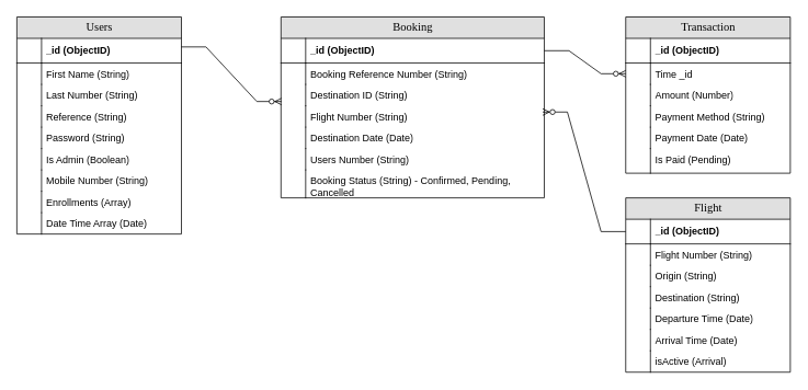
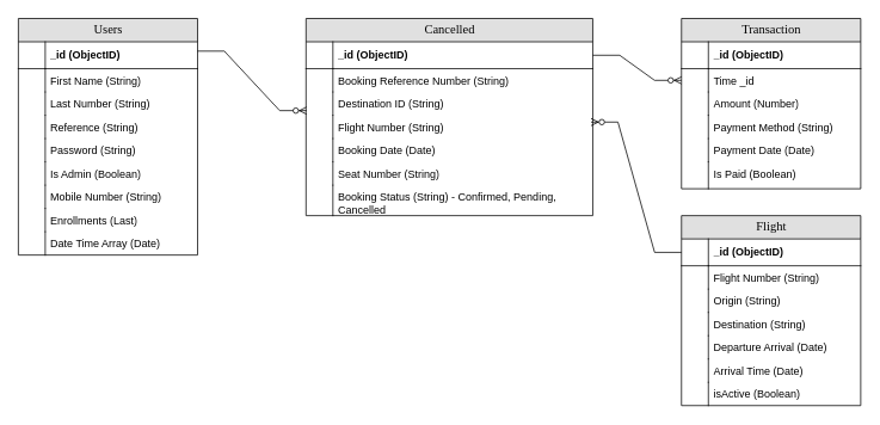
- <mxCell id="36" value="Booking" style="swimlane;html=1;fontStyle=0;childLayout=stackLayout;horizontal=1;startSize=26;fillColor=#e0e0e0;horizontalStack=0;resizeParent=1;resizeLast=0;collapsible=1;marginBottom=0;swimlaneFillColor=#ffffff;align=center;rounded=0;shadow=0;comic=0;labelBackgroundColor=none;strokeWidth=1;fontFamily=Verdana;fontSize=14" vertex="1" parent="1"><mxGeometry x="341" y="20" width="320" height="220" as="geometry" /></mxCell>
+ <mxCell id="36" value="Cancelled" style="swimlane;html=1;fontStyle=0;childLayout=stackLayout;horizontal=1;startSize=26;fillColor=#e0e0e0;horizontalStack=0;resizeParent=1;resizeLast=0;collapsible=1;marginBottom=0;swimlaneFillColor=#ffffff;align=center;rounded=0;shadow=0;comic=0;labelBackgroundColor=none;strokeWidth=1;fontFamily=Verdana;fontSize=14" vertex="1" parent="1"><mxGeometry x="341" y="20" width="320" height="220" as="geometry" /></mxCell>
- <mxCell id="45" value="Destination Date (Date)" style="shape=partialRectangle;top=0;left=0;right=0;bottom=0;html=1;align=left;verticalAlign=top;fillColor=none;spacingLeft=34;spacingRight=4;whiteSpace=wrap;overflow=hidden;rotatable=0;points=[[0,0.5],[1,0.5]];portConstraint=eastwest;dropTarget=0;" vertex="1" parent="36"><mxGeometry y="134" width="320" height="26" as="geometry" /></mxCell>
+ <mxCell id="45" value="Booking Date (Date)" style="shape=partialRectangle;top=0;left=0;right=0;bottom=0;html=1;align=left;verticalAlign=top;fillColor=none;spacingLeft=34;spacingRight=4;whiteSpace=wrap;overflow=hidden;rotatable=0;points=[[0,0.5],[1,0.5]];portConstraint=eastwest;dropTarget=0;" vertex="1" parent="36"><mxGeometry y="134" width="320" height="26" as="geometry" /></mxCell>
- <mxCell id="47" value="Users Number (String)" style="shape=partialRectangle;top=0;left=0;right=0;bottom=0;html=1;align=left;verticalAlign=top;fillColor=none;spacingLeft=34;spacingRight=4;whiteSpace=wrap;overflow=hidden;rotatable=0;points=[[0,0.5],[1,0.5]];portConstraint=eastwest;dropTarget=0;" vertex="1" parent="36"><mxGeometry y="160" width="320" height="26" as="geometry" /></mxCell>
+ <mxCell id="47" value="Seat Number (String)" style="shape=partialRectangle;top=0;left=0;right=0;bottom=0;html=1;align=left;verticalAlign=top;fillColor=none;spacingLeft=34;spacingRight=4;whiteSpace=wrap;overflow=hidden;rotatable=0;points=[[0,0.5],[1,0.5]];portConstraint=eastwest;dropTarget=0;" vertex="1" parent="36"><mxGeometry y="160" width="320" height="26" as="geometry" /></mxCell>
- <mxCell id="62" value="Is Paid (Pending)" style="shape=partialRectangle;top=0;left=0;right=0;bottom=0;html=1;align=left;verticalAlign=top;fillColor=none;spacingLeft=34;spacingRight=4;whiteSpace=wrap;overflow=hidden;rotatable=0;points=[[0,0.5],[1,0.5]];portConstraint=eastwest;dropTarget=0;" vertex="1" parent="51"><mxGeometry y="160" width="200" height="30" as="geometry" /></mxCell>
+ <mxCell id="62" value="Is Paid (Boolean)" style="shape=partialRectangle;top=0;left=0;right=0;bottom=0;html=1;align=left;verticalAlign=top;fillColor=none;spacingLeft=34;spacingRight=4;whiteSpace=wrap;overflow=hidden;rotatable=0;points=[[0,0.5],[1,0.5]];portConstraint=eastwest;dropTarget=0;" vertex="1" parent="51"><mxGeometry y="160" width="200" height="30" as="geometry" /></mxCell>
- <mxCell id="17" value="Enrollments (Array)" style="shape=partialRectangle;top=0;left=0;right=0;bottom=0;html=1;align=left;verticalAlign=top;fillColor=none;spacingLeft=34;spacingRight=4;whiteSpace=wrap;overflow=hidden;rotatable=0;points=[[0,0.5],[1,0.5]];portConstraint=eastwest;dropTarget=0;" vertex="1" parent="2"><mxGeometry y="212" width="200" height="26" as="geometry" /></mxCell>
+ <mxCell id="17" value="Enrollments (Last)" style="shape=partialRectangle;top=0;left=0;right=0;bottom=0;html=1;align=left;verticalAlign=top;fillColor=none;spacingLeft=34;spacingRight=4;whiteSpace=wrap;overflow=hidden;rotatable=0;points=[[0,0.5],[1,0.5]];portConstraint=eastwest;dropTarget=0;" vertex="1" parent="2"><mxGeometry y="212" width="200" height="26" as="geometry" /></mxCell>
- <mxCell id="30" value="Departure Time (Date)" style="shape=partialRectangle;top=0;left=0;right=0;bottom=0;html=1;align=left;verticalAlign=top;fillColor=none;spacingLeft=34;spacingRight=4;whiteSpace=wrap;overflow=hidden;rotatable=0;points=[[0,0.5],[1,0.5]];portConstraint=eastwest;dropTarget=0;" vertex="1" parent="21"><mxGeometry y="134" width="200" height="26" as="geometry" /></mxCell>
+ <mxCell id="30" value="Departure Arrival (Date)" style="shape=partialRectangle;top=0;left=0;right=0;bottom=0;html=1;align=left;verticalAlign=top;fillColor=none;spacingLeft=34;spacingRight=4;whiteSpace=wrap;overflow=hidden;rotatable=0;points=[[0,0.5],[1,0.5]];portConstraint=eastwest;dropTarget=0;" vertex="1" parent="21"><mxGeometry y="134" width="200" height="26" as="geometry" /></mxCell>
- <mxCell id="34" value="isActive (Arrival)" style="shape=partialRectangle;top=0;left=0;right=0;bottom=0;html=1;align=left;verticalAlign=top;fillColor=none;spacingLeft=34;spacingRight=4;whiteSpace=wrap;overflow=hidden;rotatable=0;points=[[0,0.5],[1,0.5]];portConstraint=eastwest;dropTarget=0;" vertex="1" parent="21"><mxGeometry y="186" width="200" height="26" as="geometry" /></mxCell>
+ <mxCell id="34" value="isActive (Boolean)" style="shape=partialRectangle;top=0;left=0;right=0;bottom=0;html=1;align=left;verticalAlign=top;fillColor=none;spacingLeft=34;spacingRight=4;whiteSpace=wrap;overflow=hidden;rotatable=0;points=[[0,0.5],[1,0.5]];portConstraint=eastwest;dropTarget=0;" vertex="1" parent="21"><mxGeometry y="186" width="200" height="26" as="geometry" /></mxCell>
